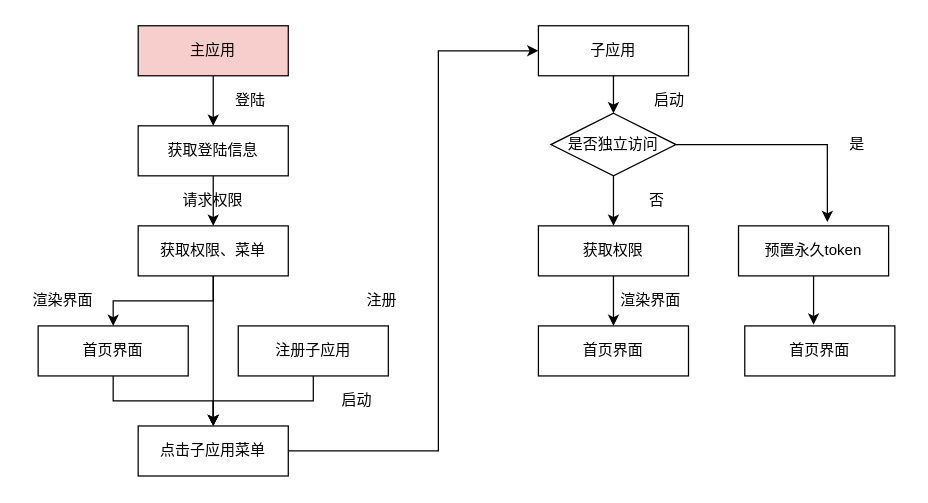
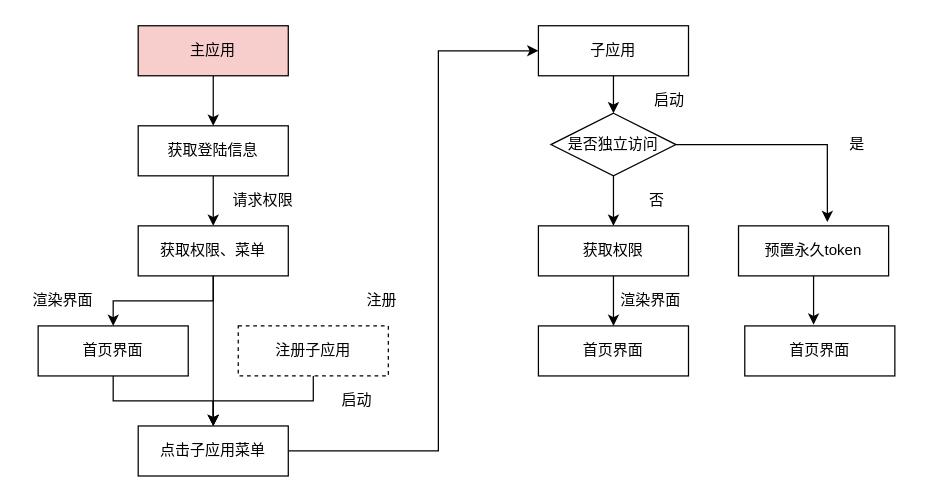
- <mxCell id="8" value="登陆" style="text;html=1;strokeColor=none;fillColor=none;align=center;verticalAlign=middle;whiteSpace=wrap;rounded=0;" vertex="1" parent="1"><mxGeometry x="180" y="70" width="40" height="20" as="geometry" /></mxCell>
- <mxCell id="12" value="请求权限" style="text;html=1;strokeColor=none;fillColor=none;align=center;verticalAlign=middle;whiteSpace=wrap;rounded=0;" vertex="1" parent="1"><mxGeometry x="140" y="150" width="60" height="20" as="geometry" /></mxCell>
+ <mxCell id="12" value="请求权限" style="text;html=1;strokeColor=none;fillColor=none;align=center;verticalAlign=middle;whiteSpace=wrap;rounded=0;" vertex="1" parent="1"><mxGeometry x="180" y="150" width="60" height="20" as="geometry" /></mxCell>
- <mxCell id="5" value="注册子应用" style="rounded=0;whiteSpace=wrap;html=1;" vertex="1" parent="1"><mxGeometry x="190" y="260" width="120" height="40" as="geometry" /></mxCell>
+ <mxCell id="5" value="注册子应用" style="rounded=0;whiteSpace=wrap;html=1;dashed=1;" vertex="1" parent="1"><mxGeometry x="190" y="260" width="120" height="40" as="geometry" /></mxCell>
